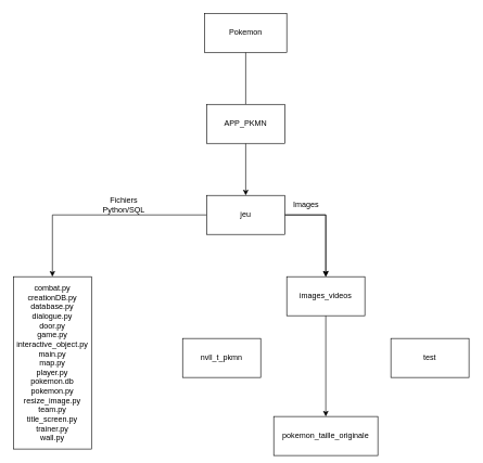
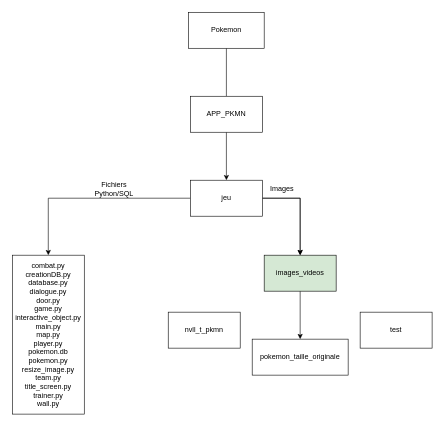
- <mxCell id="11" value="images_videos" style="whiteSpace=wrap;html=1;rounded=0;" vertex="1" parent="1"><mxGeometry x="440" y="425" width="120" height="60" as="geometry" /></mxCell>
+ <mxCell id="11" value="images_videos" style="whiteSpace=wrap;html=1;rounded=0;fillColor=#d5e8d4;" vertex="1" parent="1"><mxGeometry x="440" y="425" width="120" height="60" as="geometry" /></mxCell>
- <mxCell id="13" value="pokemon_taille_originale" style="whiteSpace=wrap;html=1;rounded=0;" vertex="1" parent="1"><mxGeometry x="420" y="640" width="160" height="60" as="geometry" /></mxCell>
+ <mxCell id="13" value="pokemon_taille_originale" style="whiteSpace=wrap;html=1;rounded=0;" vertex="1" parent="1"><mxGeometry x="420" y="565" width="160" height="60" as="geometry" /></mxCell>
